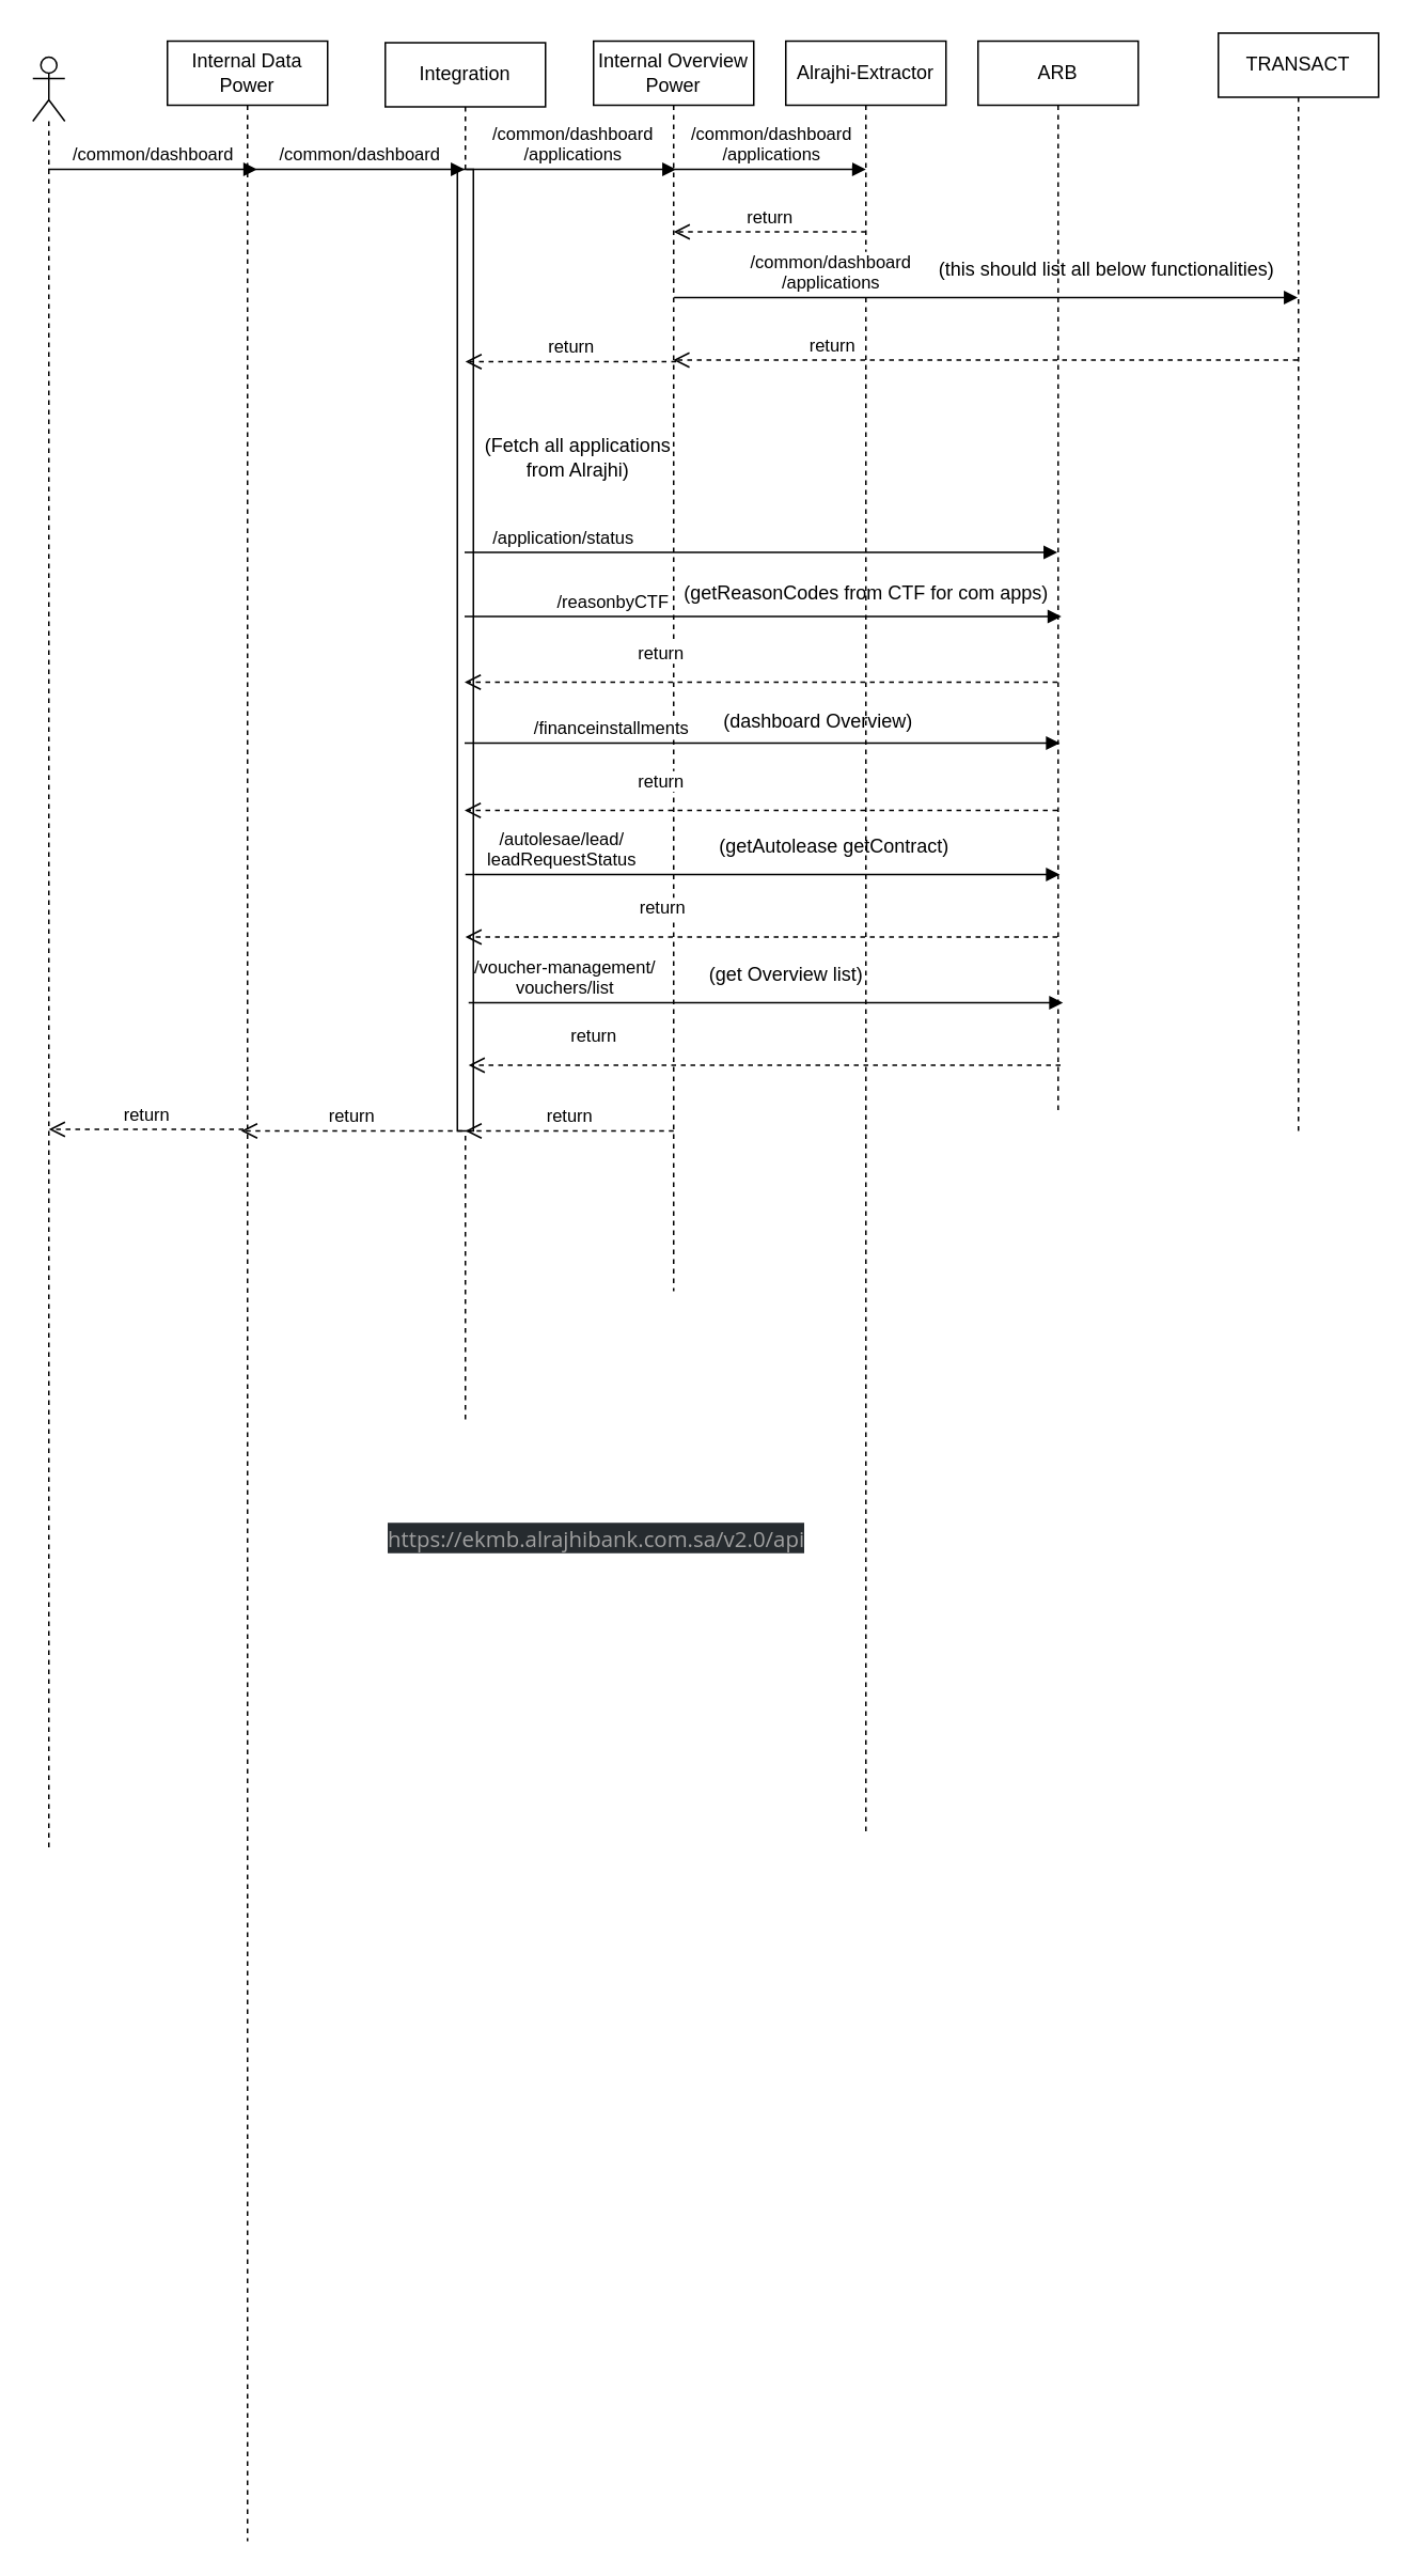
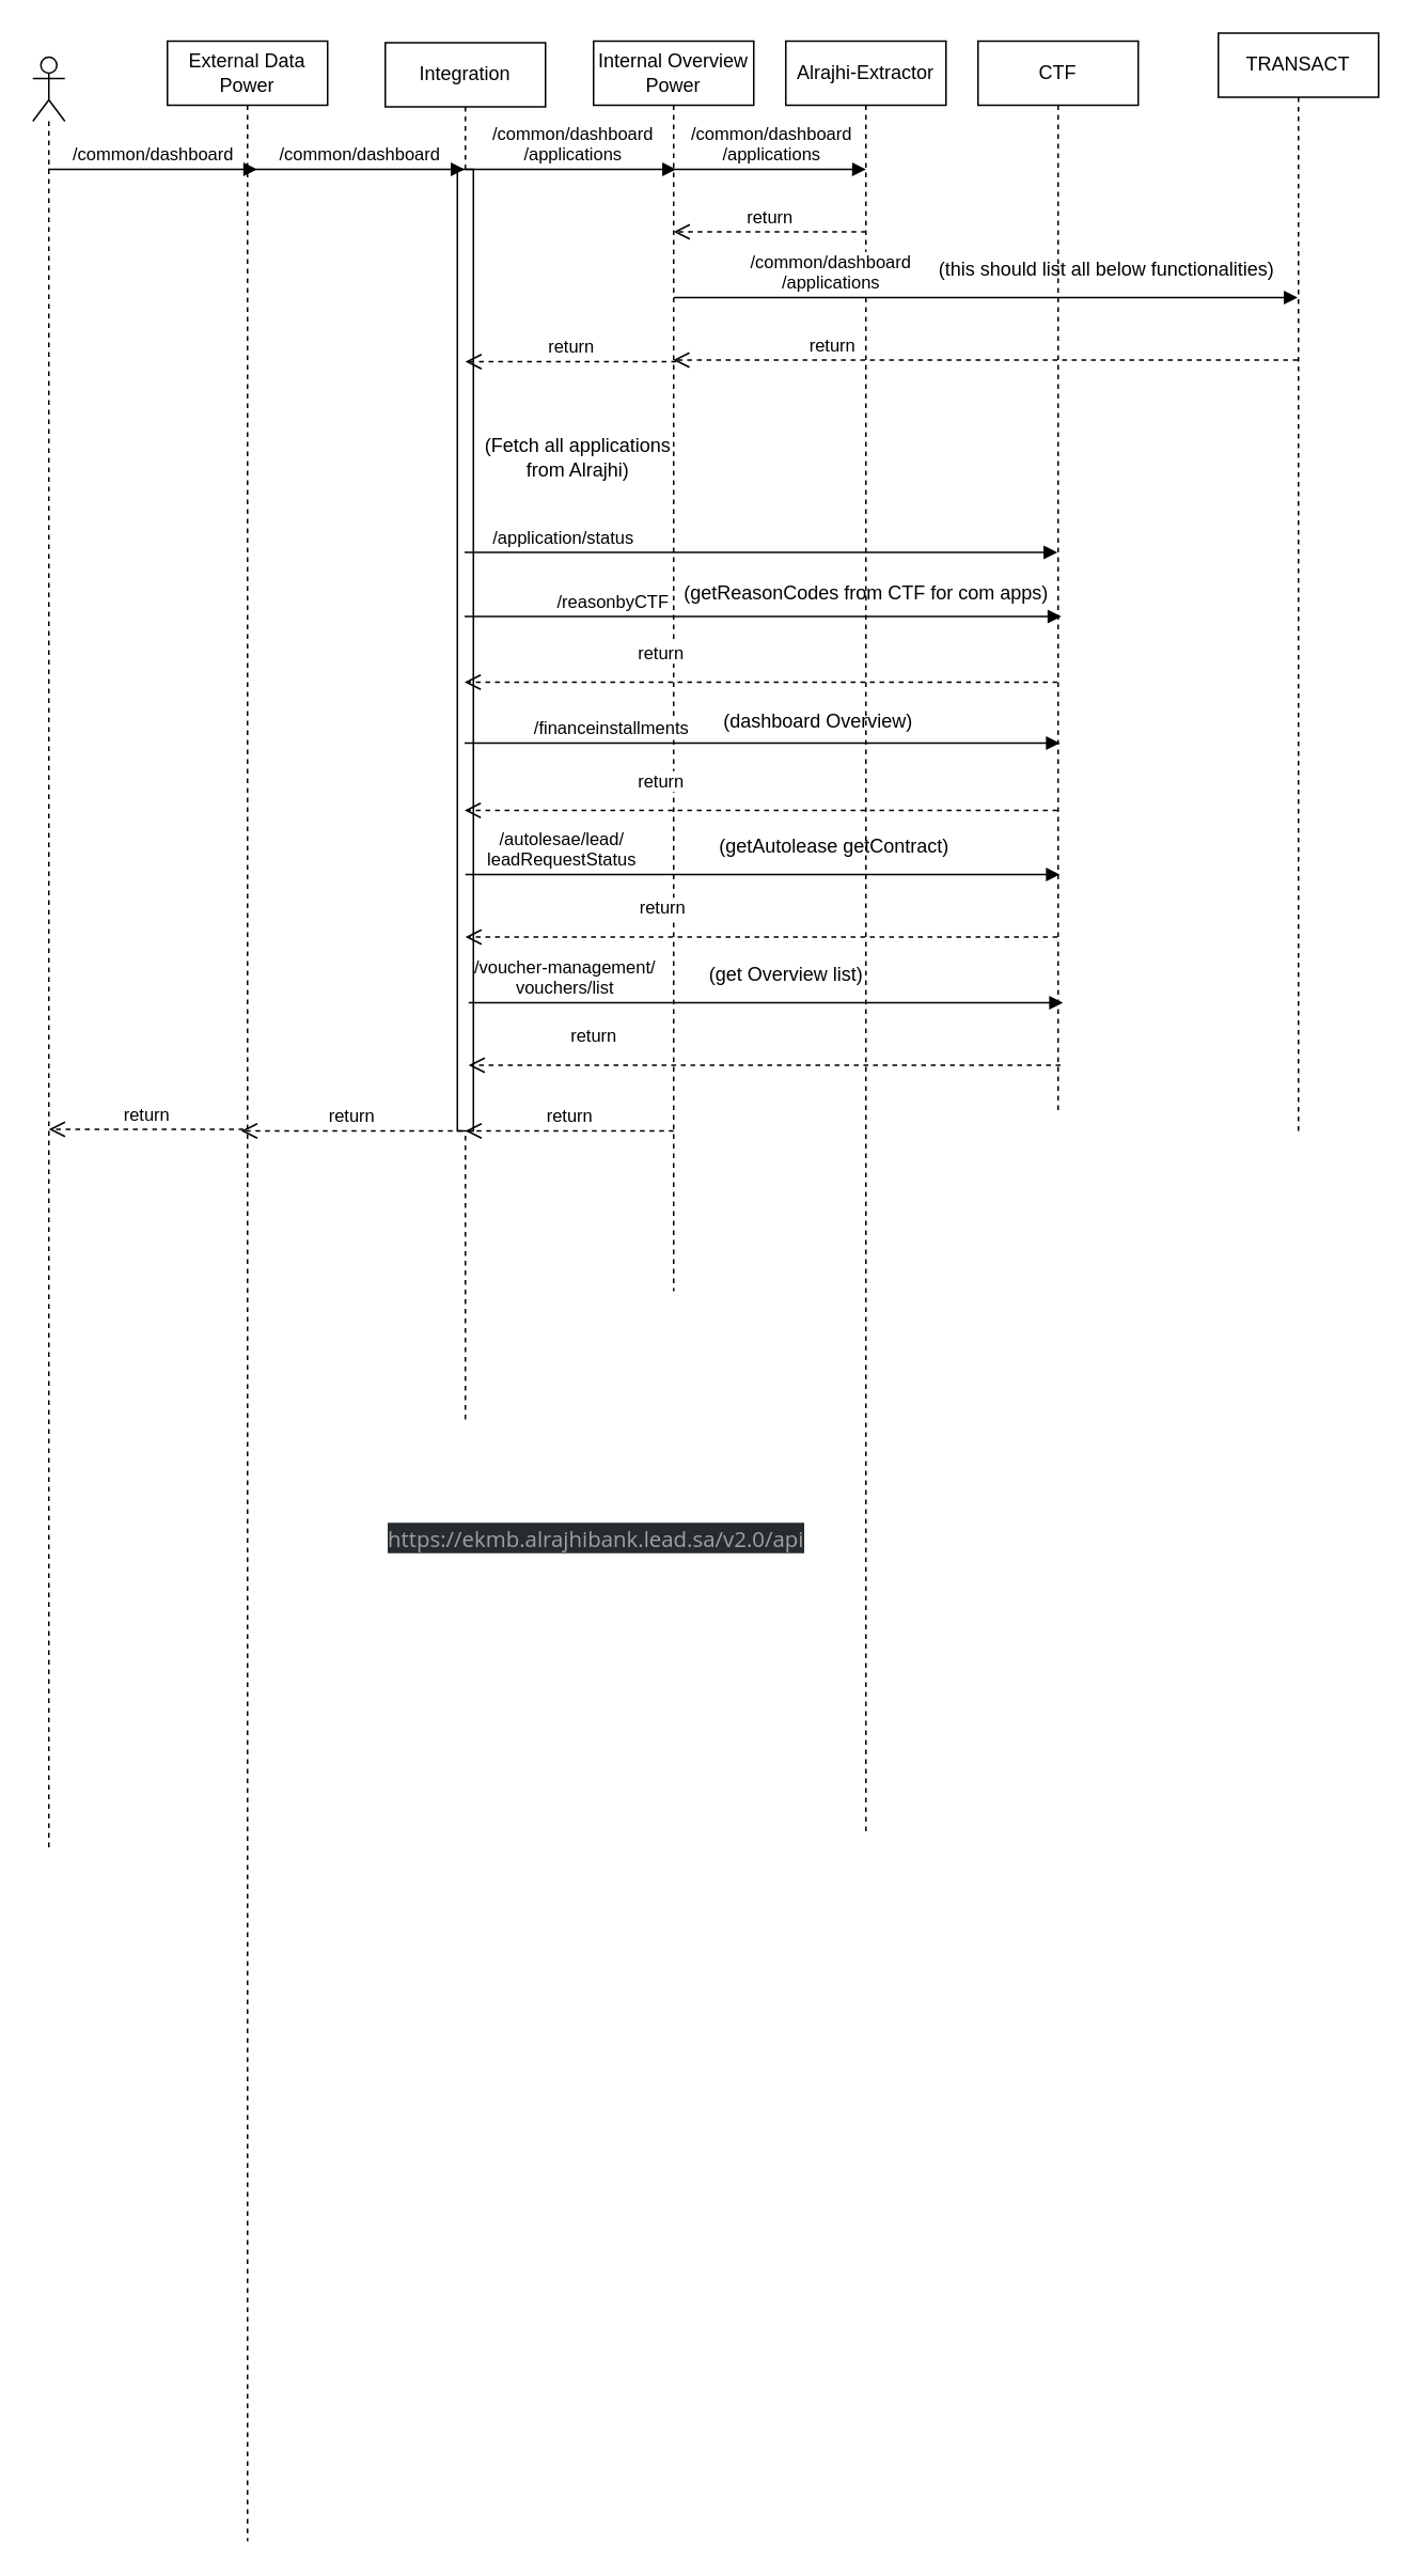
- <mxCell id="3" value="Internal Data Power" style="shape=umlLifeline;perimeter=lifelinePerimeter;whiteSpace=wrap;html=1;container=1;dropTarget=0;collapsible=0;recursiveResize=0;outlineConnect=0;portConstraint=eastwest;newEdgeStyle={&quot;curved&quot;:0,&quot;rounded&quot;:0};" parent="1" vertex="1"><mxGeometry x="104" y="25" width="100" height="1560" as="geometry" /></mxCell>
+ <mxCell id="3" value="External Data Power" style="shape=umlLifeline;perimeter=lifelinePerimeter;whiteSpace=wrap;html=1;container=1;dropTarget=0;collapsible=0;recursiveResize=0;outlineConnect=0;portConstraint=eastwest;newEdgeStyle={&quot;curved&quot;:0,&quot;rounded&quot;:0};" parent="1" vertex="1"><mxGeometry x="104" y="25" width="100" height="1560" as="geometry" /></mxCell>
- <mxCell id="16" value="ARB" style="shape=umlLifeline;perimeter=lifelinePerimeter;whiteSpace=wrap;html=1;container=1;dropTarget=0;collapsible=0;recursiveResize=0;outlineConnect=0;portConstraint=eastwest;newEdgeStyle={&quot;curved&quot;:0,&quot;rounded&quot;:0};" parent="1" vertex="1"><mxGeometry x="610" y="25" width="100" height="670" as="geometry" /></mxCell>
+ <mxCell id="16" value="CTF" style="shape=umlLifeline;perimeter=lifelinePerimeter;whiteSpace=wrap;html=1;container=1;dropTarget=0;collapsible=0;recursiveResize=0;outlineConnect=0;portConstraint=eastwest;newEdgeStyle={&quot;curved&quot;:0,&quot;rounded&quot;:0};" parent="1" vertex="1"><mxGeometry x="610" y="25" width="100" height="670" as="geometry" /></mxCell>
- <mxCell id="19" value="&lt;span style=&quot;color: rgb(160, 160, 160); font-family: &amp;quot;Open Sans&amp;quot;, Helvetica, Arial, sans-serif; font-size: 13.6px; font-style: normal; font-variant-ligatures: normal; font-variant-caps: normal; font-weight: 500; letter-spacing: normal; orphans: 2; text-align: start; text-indent: 0px; text-transform: none; widows: 2; word-spacing: 0px; -webkit-text-stroke-width: 0px; white-space: normal; background-color: rgb(38, 43, 47); text-decoration-thickness: initial; text-decoration-style: initial; text-decoration-color: initial; display: inline !important; float: none;&quot;&gt;https://ekmb.alrajhibank.com.sa/v2.0/api&lt;/span&gt;" style="text;whiteSpace=wrap;html=1;" parent="1" vertex="1"><mxGeometry x="240" y="945" width="280" height="40" as="geometry" /></mxCell>
+ <mxCell id="19" value="&lt;span style=&quot;color: rgb(160, 160, 160); font-family: &amp;quot;Open Sans&amp;quot;, Helvetica, Arial, sans-serif; font-size: 13.6px; font-style: normal; font-variant-ligatures: normal; font-variant-caps: normal; font-weight: 500; letter-spacing: normal; orphans: 2; text-align: start; text-indent: 0px; text-transform: none; widows: 2; word-spacing: 0px; -webkit-text-stroke-width: 0px; white-space: normal; background-color: rgb(38, 43, 47); text-decoration-thickness: initial; text-decoration-style: initial; text-decoration-color: initial; display: inline !important; float: none;&quot;&gt;https://ekmb.alrajhibank.lead.sa/v2.0/api&lt;/span&gt;" style="text;whiteSpace=wrap;html=1;" parent="1" vertex="1"><mxGeometry x="240" y="945" width="280" height="40" as="geometry" /></mxCell>
